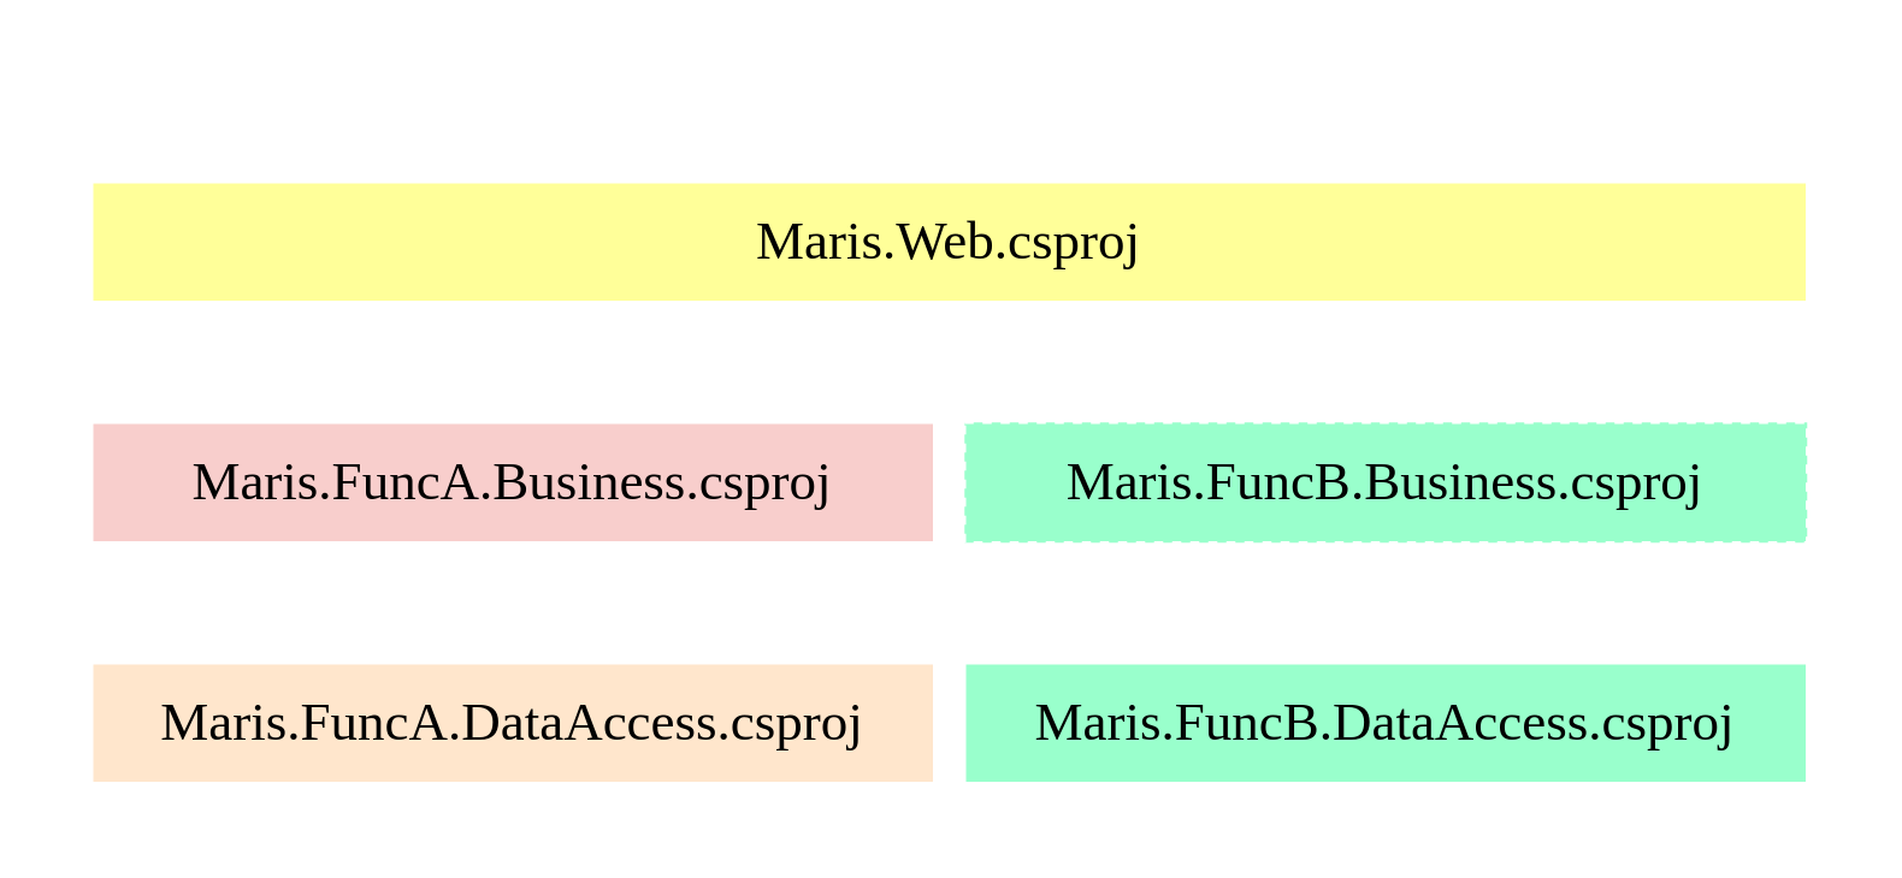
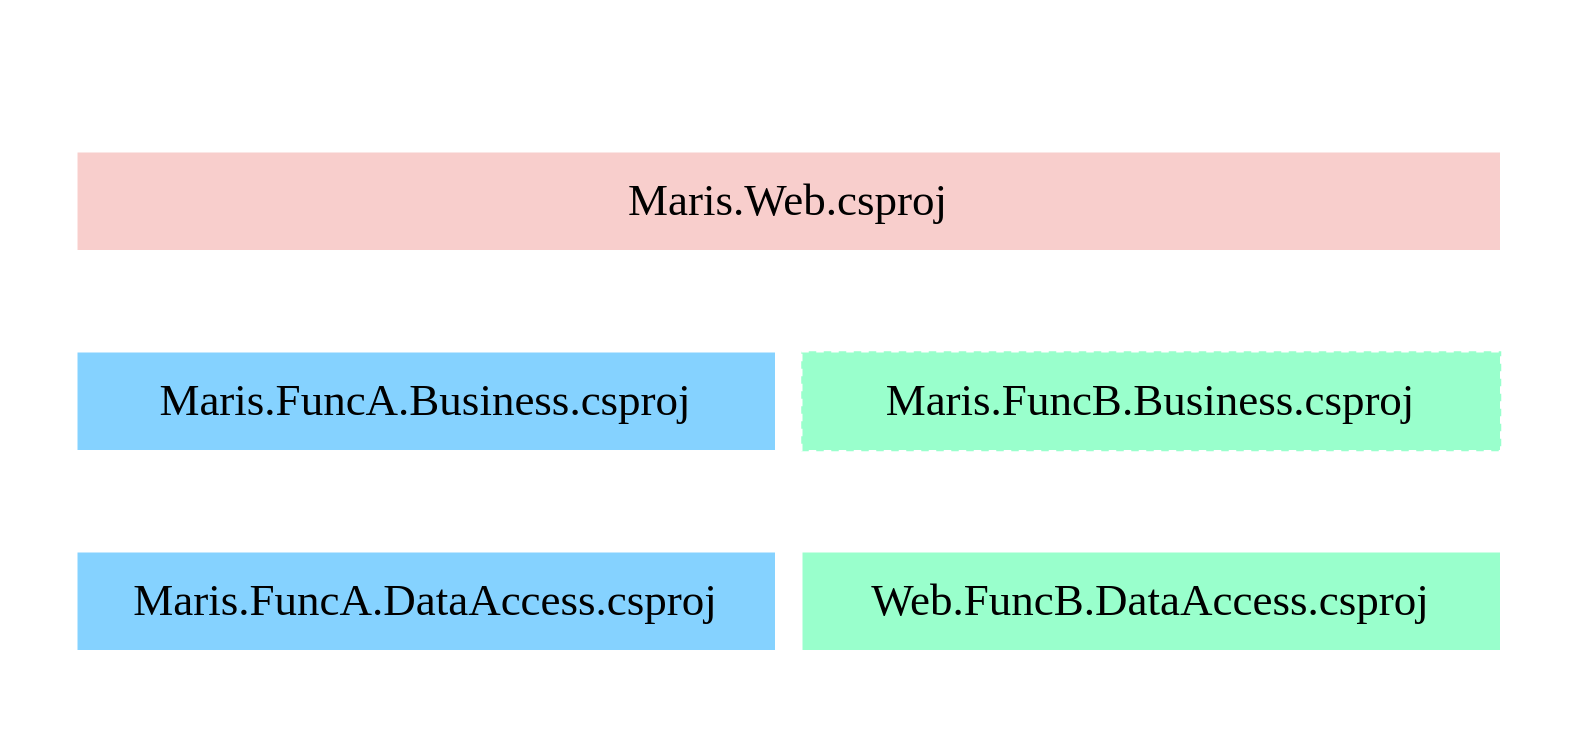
- <mxCell id="3" value="Maris.Web.csproj" style="rounded=0;whiteSpace=wrap;html=1;fillColor=#FFFF99;strokeColor=#FFFFFF;fontColor=#000000;fontSize=18;fontFamily=Noto Sans JP;fontSource=https%3A%2F%2Ffonts.googleapis.com%2Fcss%3Ffamily%3DNoto%2BSans%2BJP;" parent="1" vertex="1"><mxGeometry x="30" y="60" width="570" height="40" as="geometry" /></mxCell>
+ <mxCell id="3" value="Maris.Web.csproj" style="rounded=0;whiteSpace=wrap;html=1;fillColor=#f8cecc;strokeColor=#FFFFFF;fontColor=#000000;fontSize=18;fontFamily=Noto Sans JP;fontSource=https%3A%2F%2Ffonts.googleapis.com%2Fcss%3Ffamily%3DNoto%2BSans%2BJP;" parent="1" vertex="1"><mxGeometry x="30" y="60" width="570" height="40" as="geometry" /></mxCell>
- <mxCell id="5" value="Maris.FuncA.Business.csproj" style="rounded=0;whiteSpace=wrap;html=1;fillColor=#f8cecc;strokeColor=#FFFFFF;fontColor=#000000;fontSize=18;fontFamily=Noto Sans JP;fontSource=https%3A%2F%2Ffonts.googleapis.com%2Fcss%3Ffamily%3DNoto%2BSans%2BJP;" parent="1" vertex="1"><mxGeometry x="30" y="140" width="280" height="40" as="geometry" /></mxCell>
+ <mxCell id="5" value="Maris.FuncA.Business.csproj" style="rounded=0;whiteSpace=wrap;html=1;fillColor=#85D2FF;strokeColor=#FFFFFF;fontColor=#000000;fontSize=18;fontFamily=Noto Sans JP;fontSource=https%3A%2F%2Ffonts.googleapis.com%2Fcss%3Ffamily%3DNoto%2BSans%2BJP;" parent="1" vertex="1"><mxGeometry x="30" y="140" width="280" height="40" as="geometry" /></mxCell>
+ <mxCell id="4" style="edgeStyle=none;html=1;fontFamily=Noto Sans JP;fontSource=https%3A%2F%2Ffonts.googleapis.com%2Fcss%3Ffamily%3DNoto%2BSans%2BJP;fontSize=18;fontColor=#000000;endArrow=open;endFill=0;strokeColor=#FFFFFF;" parent="1" source="5" target="6" edge="1"><mxGeometry relative="1" as="geometry" /></mxCell>
- <mxCell id="6" value="Maris.FuncA.DataAccess.csproj" style="rounded=0;whiteSpace=wrap;html=1;fillColor=#ffe6cc;strokeColor=#FFFFFF;fontColor=#000000;fontSize=18;fontFamily=Noto Sans JP;fontSource=https%3A%2F%2Ffonts.googleapis.com%2Fcss%3Ffamily%3DNoto%2BSans%2BJP;" parent="1" vertex="1"><mxGeometry x="30" y="220" width="280" height="40" as="geometry" /></mxCell>
+ <mxCell id="6" value="Maris.FuncA.DataAccess.csproj" style="rounded=0;whiteSpace=wrap;html=1;fillColor=#85D2FF;strokeColor=#FFFFFF;fontColor=#000000;fontSize=18;fontFamily=Noto Sans JP;fontSource=https%3A%2F%2Ffonts.googleapis.com%2Fcss%3Ffamily%3DNoto%2BSans%2BJP;" parent="1" vertex="1"><mxGeometry x="30" y="220" width="280" height="40" as="geometry" /></mxCell>
- <mxCell id="9" value="Maris.FuncB.DataAccess.csproj" style="rounded=0;whiteSpace=wrap;html=1;fillColor=#99FFCC;strokeColor=#FFFFFF;fontColor=#000000;fontSize=18;fontFamily=Noto Sans JP;fontSource=https%3A%2F%2Ffonts.googleapis.com%2Fcss%3Ffamily%3DNoto%2BSans%2BJP;" parent="1" vertex="1"><mxGeometry x="320" y="220" width="280" height="40" as="geometry" /></mxCell>
+ <mxCell id="9" value="Web.FuncB.DataAccess.csproj" style="rounded=0;whiteSpace=wrap;html=1;fillColor=#99FFCC;strokeColor=#FFFFFF;fontColor=#000000;fontSize=18;fontFamily=Noto Sans JP;fontSource=https%3A%2F%2Ffonts.googleapis.com%2Fcss%3Ffamily%3DNoto%2BSans%2BJP;" parent="1" vertex="1"><mxGeometry x="320" y="220" width="280" height="40" as="geometry" /></mxCell>
